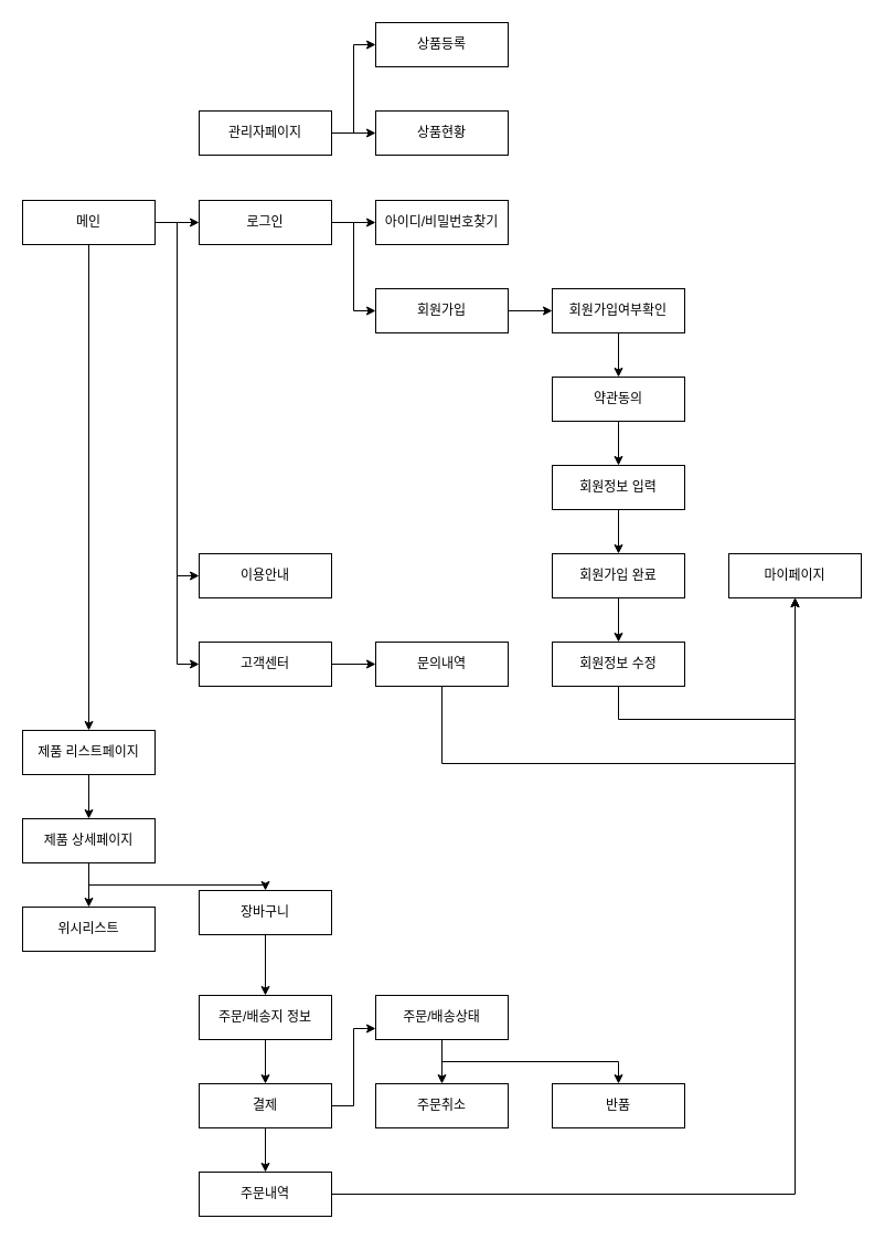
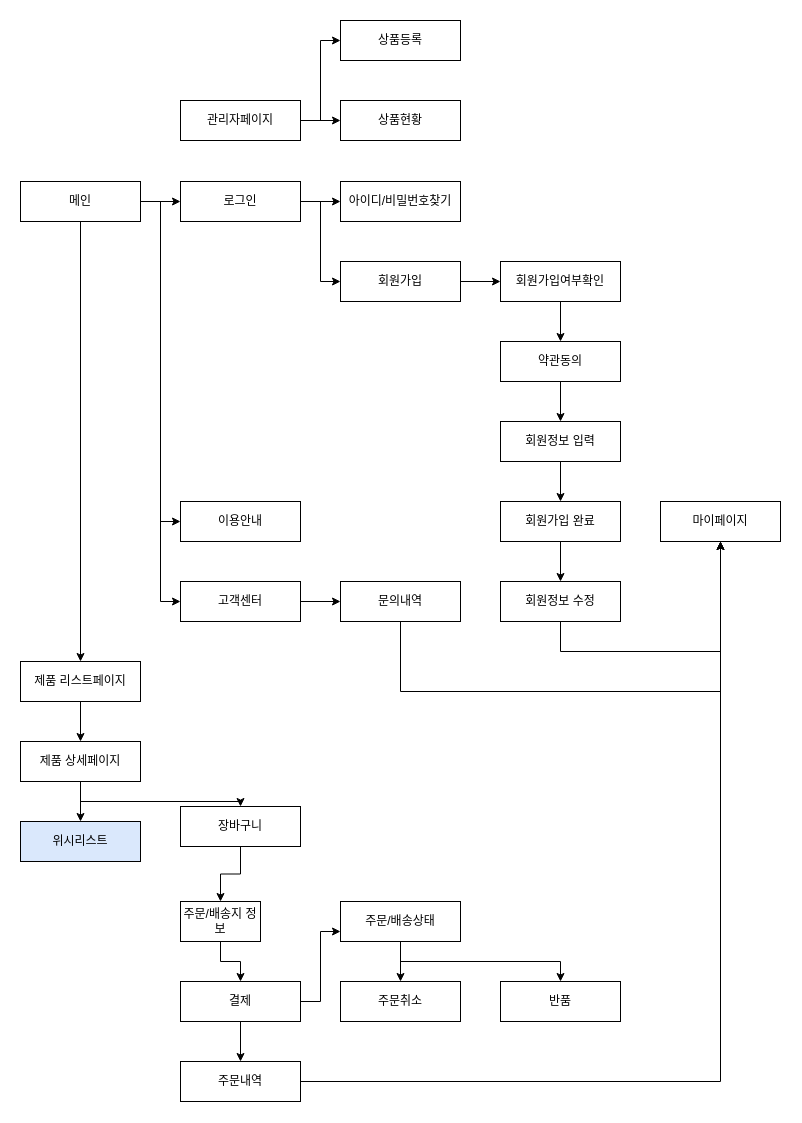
- <mxCell id="33" value="위시리스트" style="rounded=0;whiteSpace=wrap;html=1;" vertex="1" parent="1"><mxGeometry x="20" y="821" width="120" height="40" as="geometry" /></mxCell>
+ <mxCell id="33" value="위시리스트" style="rounded=0;whiteSpace=wrap;html=1;fillColor=#dae8fc;" vertex="1" parent="1"><mxGeometry x="20" y="821" width="120" height="40" as="geometry" /></mxCell>
- <mxCell id="37" value="주문/배송지 정보" style="rounded=0;whiteSpace=wrap;html=1;" vertex="1" parent="1"><mxGeometry x="180" y="901" width="120" height="40" as="geometry" /></mxCell>
+ <mxCell id="37" value="주문/배송지 정보" style="rounded=0;whiteSpace=wrap;html=1;" vertex="1" parent="1"><mxGeometry x="180" y="901" width="80" height="40" as="geometry" /></mxCell>
